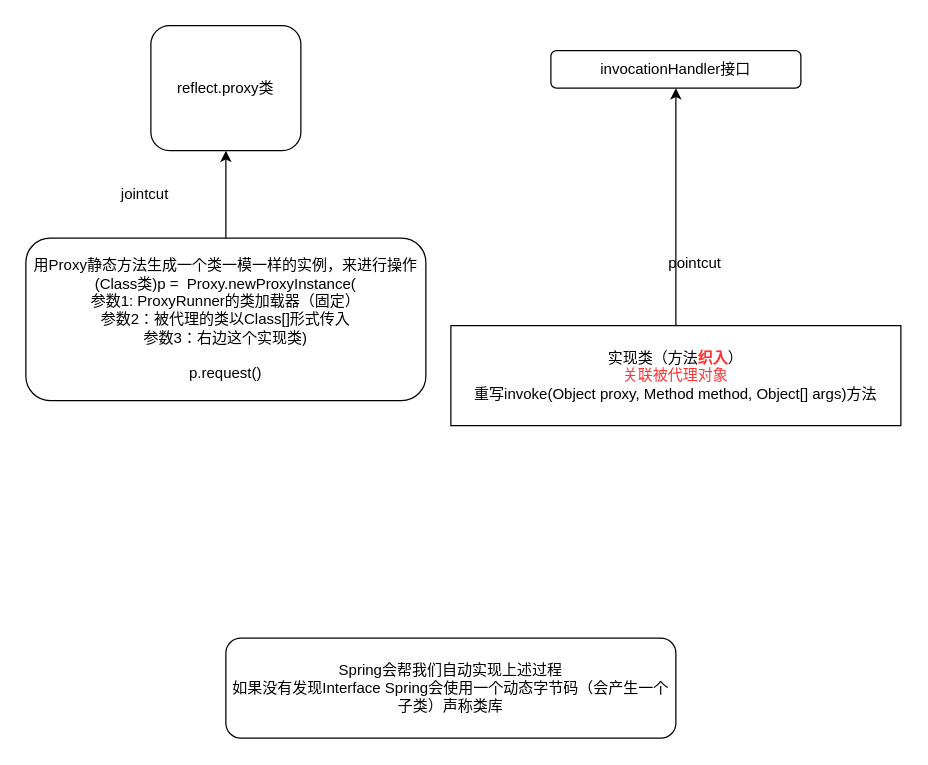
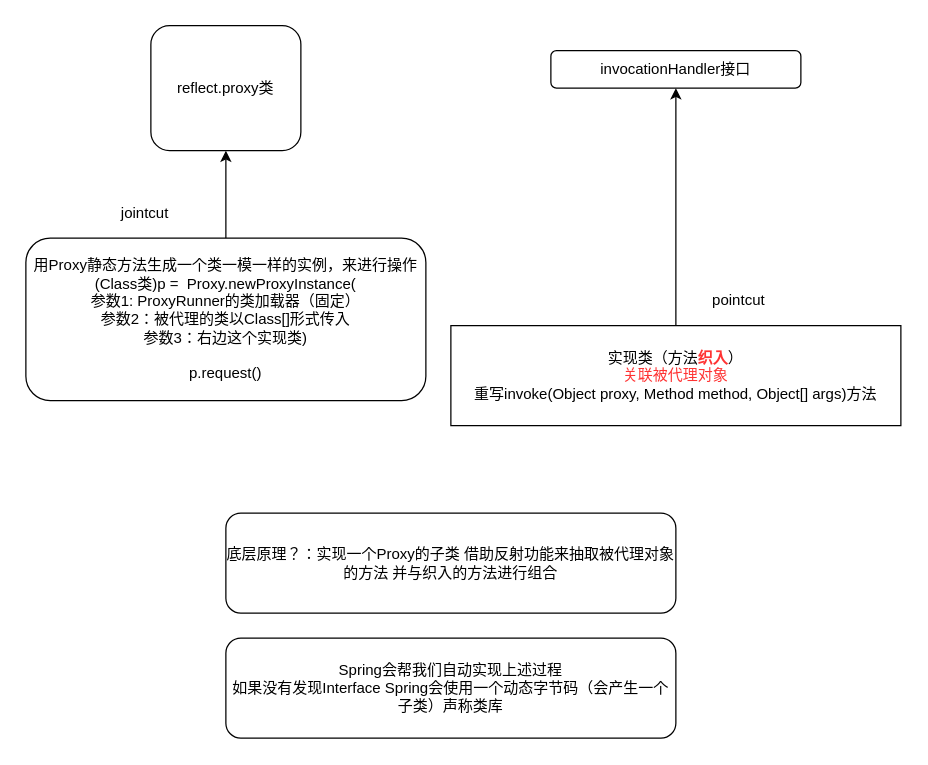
- <mxCell id="10" value="jointcut" style="text;html=1;align=center;verticalAlign=middle;resizable=0;points=[];autosize=1;" vertex="1" parent="1"><mxGeometry x="90" y="145" width="50" height="20" as="geometry" /></mxCell>
+ <mxCell id="10" value="jointcut" style="text;html=1;align=center;verticalAlign=middle;resizable=0;points=[];autosize=1;" vertex="1" parent="1"><mxGeometry x="90" y="160" width="50" height="20" as="geometry" /></mxCell>
- <mxCell id="9" value="pointcut" style="text;html=1;align=center;verticalAlign=middle;resizable=0;points=[];autosize=1;" vertex="1" parent="1"><mxGeometry x="525" y="200" width="60" height="20" as="geometry" /></mxCell>
+ <mxCell id="9" value="pointcut" style="text;html=1;align=center;verticalAlign=middle;resizable=0;points=[];autosize=1;" vertex="1" parent="1"><mxGeometry x="560" y="230" width="60" height="20" as="geometry" /></mxCell>
+ <mxCell id="8" value="底层原理？：实现一个Proxy的子类 借助反射功能来抽取被代理对象的方法 并与织入的方法进行组合" style="rounded=1;whiteSpace=wrap;html=1;" vertex="1" parent="1"><mxGeometry x="180" y="410" width="360" height="80" as="geometry" /></mxCell>
